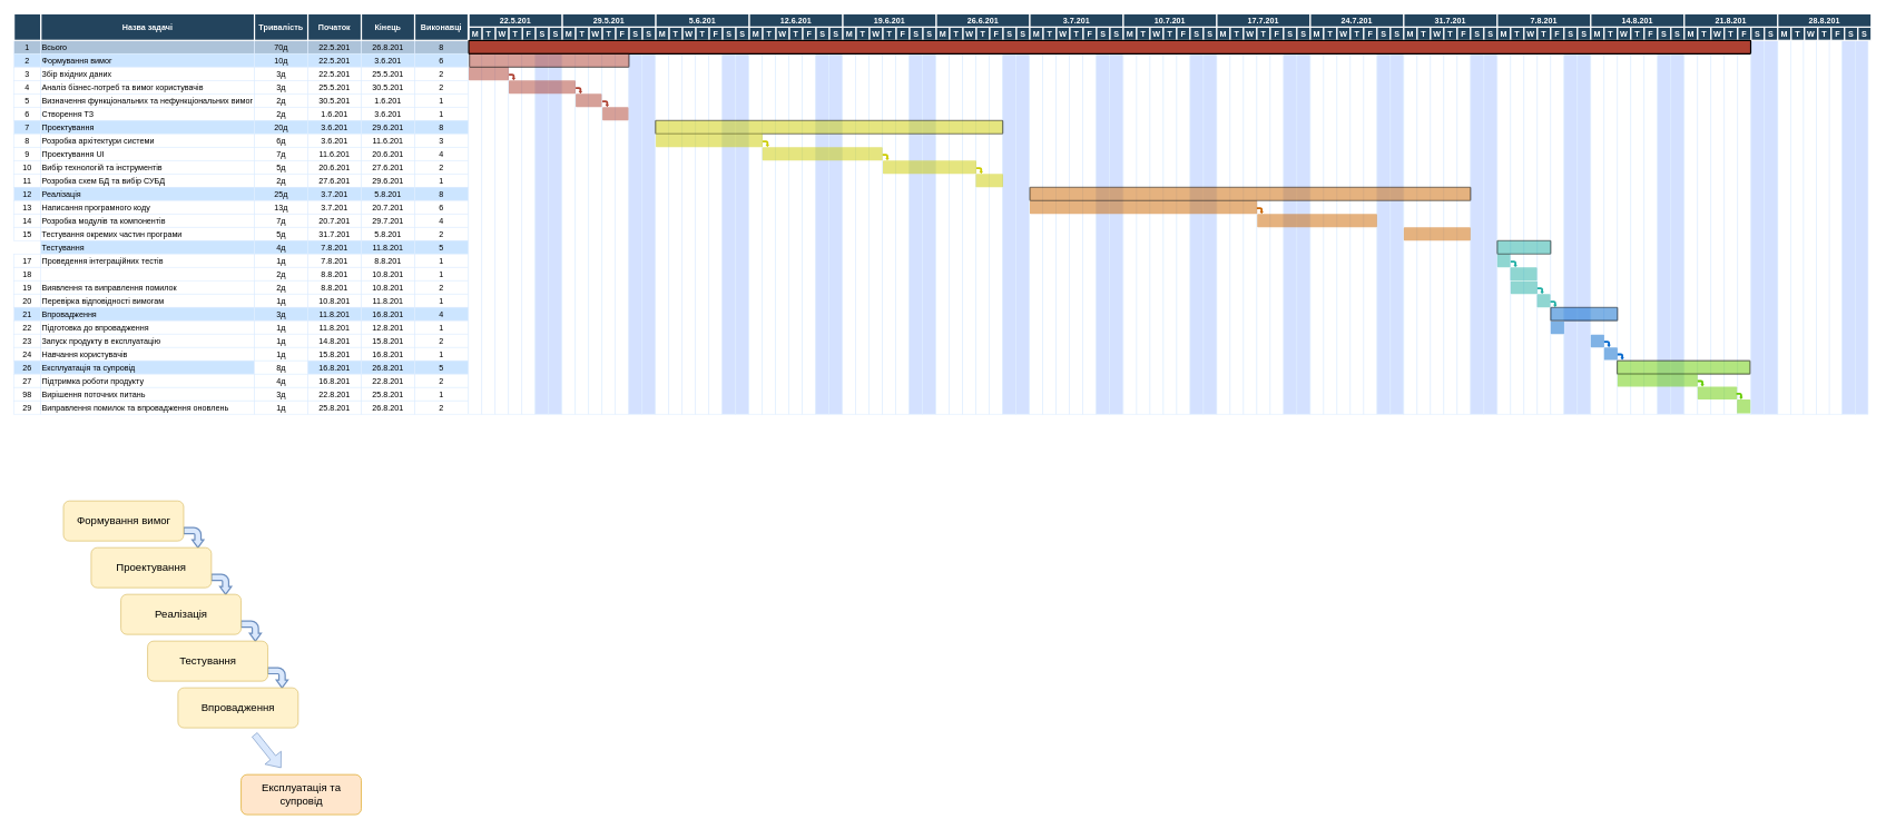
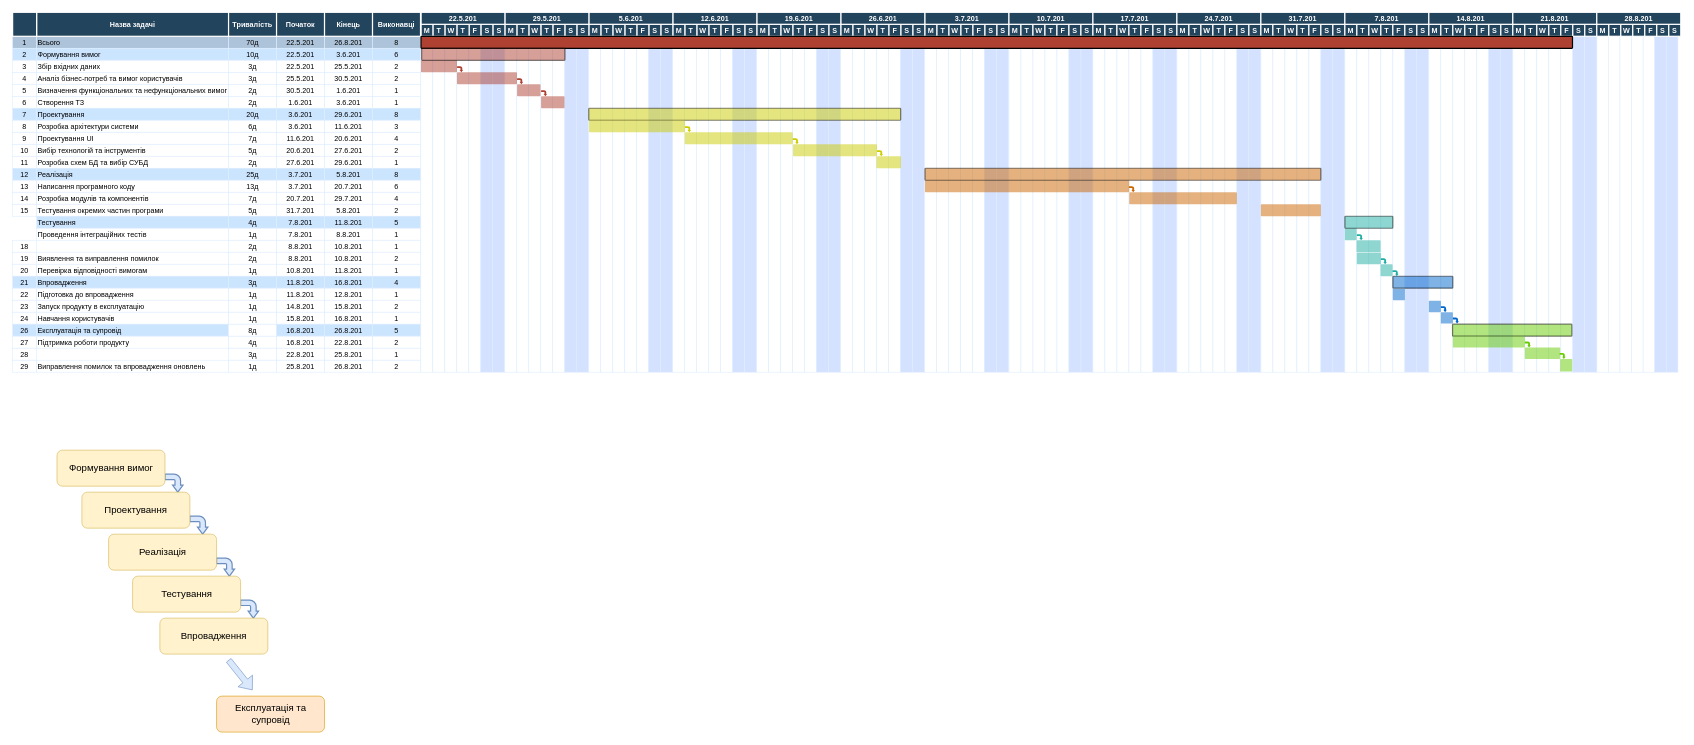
- <mxCell id="190" value="17" style="strokeColor=#DEEDFF" parent="1" vertex="1"><mxGeometry x="20.5" y="380" width="40" height="20" as="geometry" /></mxCell>
- <mxCell id="245" value="Вирішення поточних питань" style="align=left;strokeColor=#DEEDFF" vertex="1" parent="1"><mxGeometry x="60.5" y="580" width="320.0" height="20" as="geometry" /></mxCell>
- <mxCell id="244" value="98" style="strokeColor=#DEEDFF" vertex="1" parent="1"><mxGeometry x="20.5" y="580" width="40" height="20" as="geometry" /></mxCell>
+ <mxCell id="244" value="28" style="strokeColor=#DEEDFF" vertex="1" parent="1"><mxGeometry x="20.5" y="580" width="40" height="20" as="geometry" /></mxCell>
